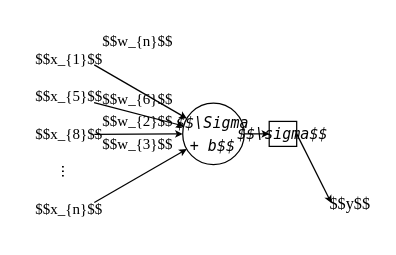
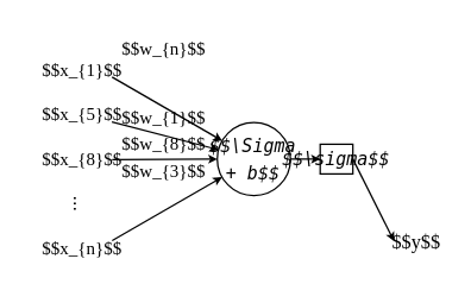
- <mxCell id="13" value="&lt;span style=&quot;font-family: &amp;#34;times new roman&amp;#34;&quot;&gt;$$w_{6}$$&lt;/span&gt;" style="text;html=1;align=center;verticalAlign=middle;whiteSpace=wrap;rounded=0;fontColor=#000000;labelBackgroundColor=none;strokeColor=none;" parent="1" vertex="1"><mxGeometry x="90" y="64" width="40" height="30" as="geometry" /></mxCell>
+ <mxCell id="13" value="&lt;span style=&quot;font-family: &amp;#34;times new roman&amp;#34;&quot;&gt;$$w_{1}$$&lt;/span&gt;" style="text;html=1;align=center;verticalAlign=middle;whiteSpace=wrap;rounded=0;fontColor=#000000;labelBackgroundColor=none;strokeColor=none;" parent="1" vertex="1"><mxGeometry x="90" y="64" width="40" height="30" as="geometry" /></mxCell>
- <mxCell id="14" value="&lt;font face=&quot;Times New Roman&quot;&gt;$$w_{2}$$&lt;/font&gt;" style="text;html=1;align=center;verticalAlign=middle;whiteSpace=wrap;rounded=0;fontColor=#000000;labelBackgroundColor=none;strokeColor=none;" parent="1" vertex="1"><mxGeometry x="90" y="82" width="40" height="30" as="geometry" /></mxCell>
+ <mxCell id="14" value="&lt;font face=&quot;Times New Roman&quot;&gt;$$w_{8}$$&lt;/font&gt;" style="text;html=1;align=center;verticalAlign=middle;whiteSpace=wrap;rounded=0;fontColor=#000000;labelBackgroundColor=none;strokeColor=none;" parent="1" vertex="1"><mxGeometry x="90" y="82" width="40" height="30" as="geometry" /></mxCell>
